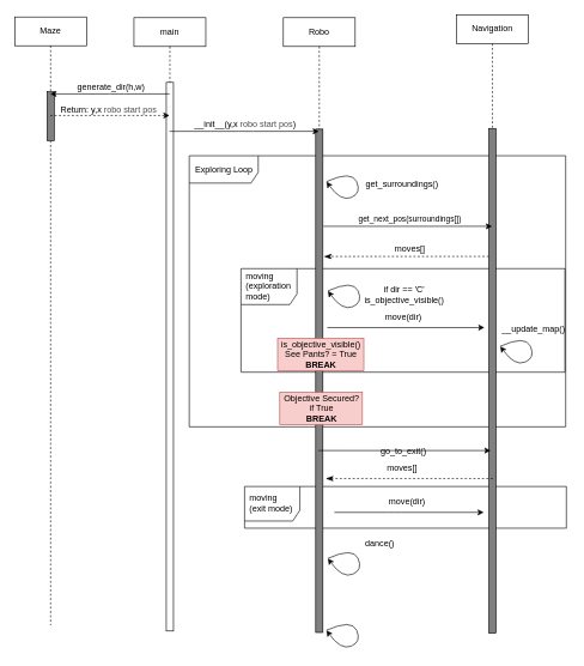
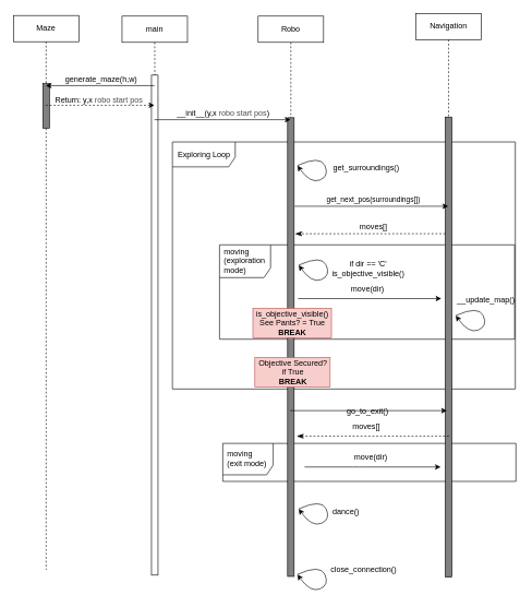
- <mxCell id="19" value="generate_dir(h,w)" style="text;html=1;align=center;verticalAlign=middle;resizable=0;points=[];autosize=1;" parent="1" vertex="1"><mxGeometry x="94" y="112" width="120" height="18" as="geometry" /></mxCell>
+ <mxCell id="19" value="generate_maze(h,w)" style="text;html=1;align=center;verticalAlign=middle;resizable=0;points=[];autosize=1;" parent="1" vertex="1"><mxGeometry x="94" y="112" width="120" height="18" as="geometry" /></mxCell>
- <mxCell id="34" value="dance()" style="text;html=1;align=center;verticalAlign=middle;resizable=0;points=[];autosize=1;" parent="1" vertex="1"><mxGeometry x="502" y="746" width="51" height="18" as="geometry" /></mxCell>
+ <mxCell id="34" value="dance()" style="text;html=1;align=center;verticalAlign=middle;resizable=0;points=[];autosize=1;" parent="1" vertex="1"><mxGeometry x="502" y="771" width="51" height="18" as="geometry" /></mxCell>
+ <mxCell id="35" value="close_connection()" style="text;html=1;align=center;verticalAlign=middle;resizable=0;points=[];autosize=1;" parent="1" vertex="1"><mxGeometry x="499" y="859" width="111" height="18" as="geometry" /></mxCell>
